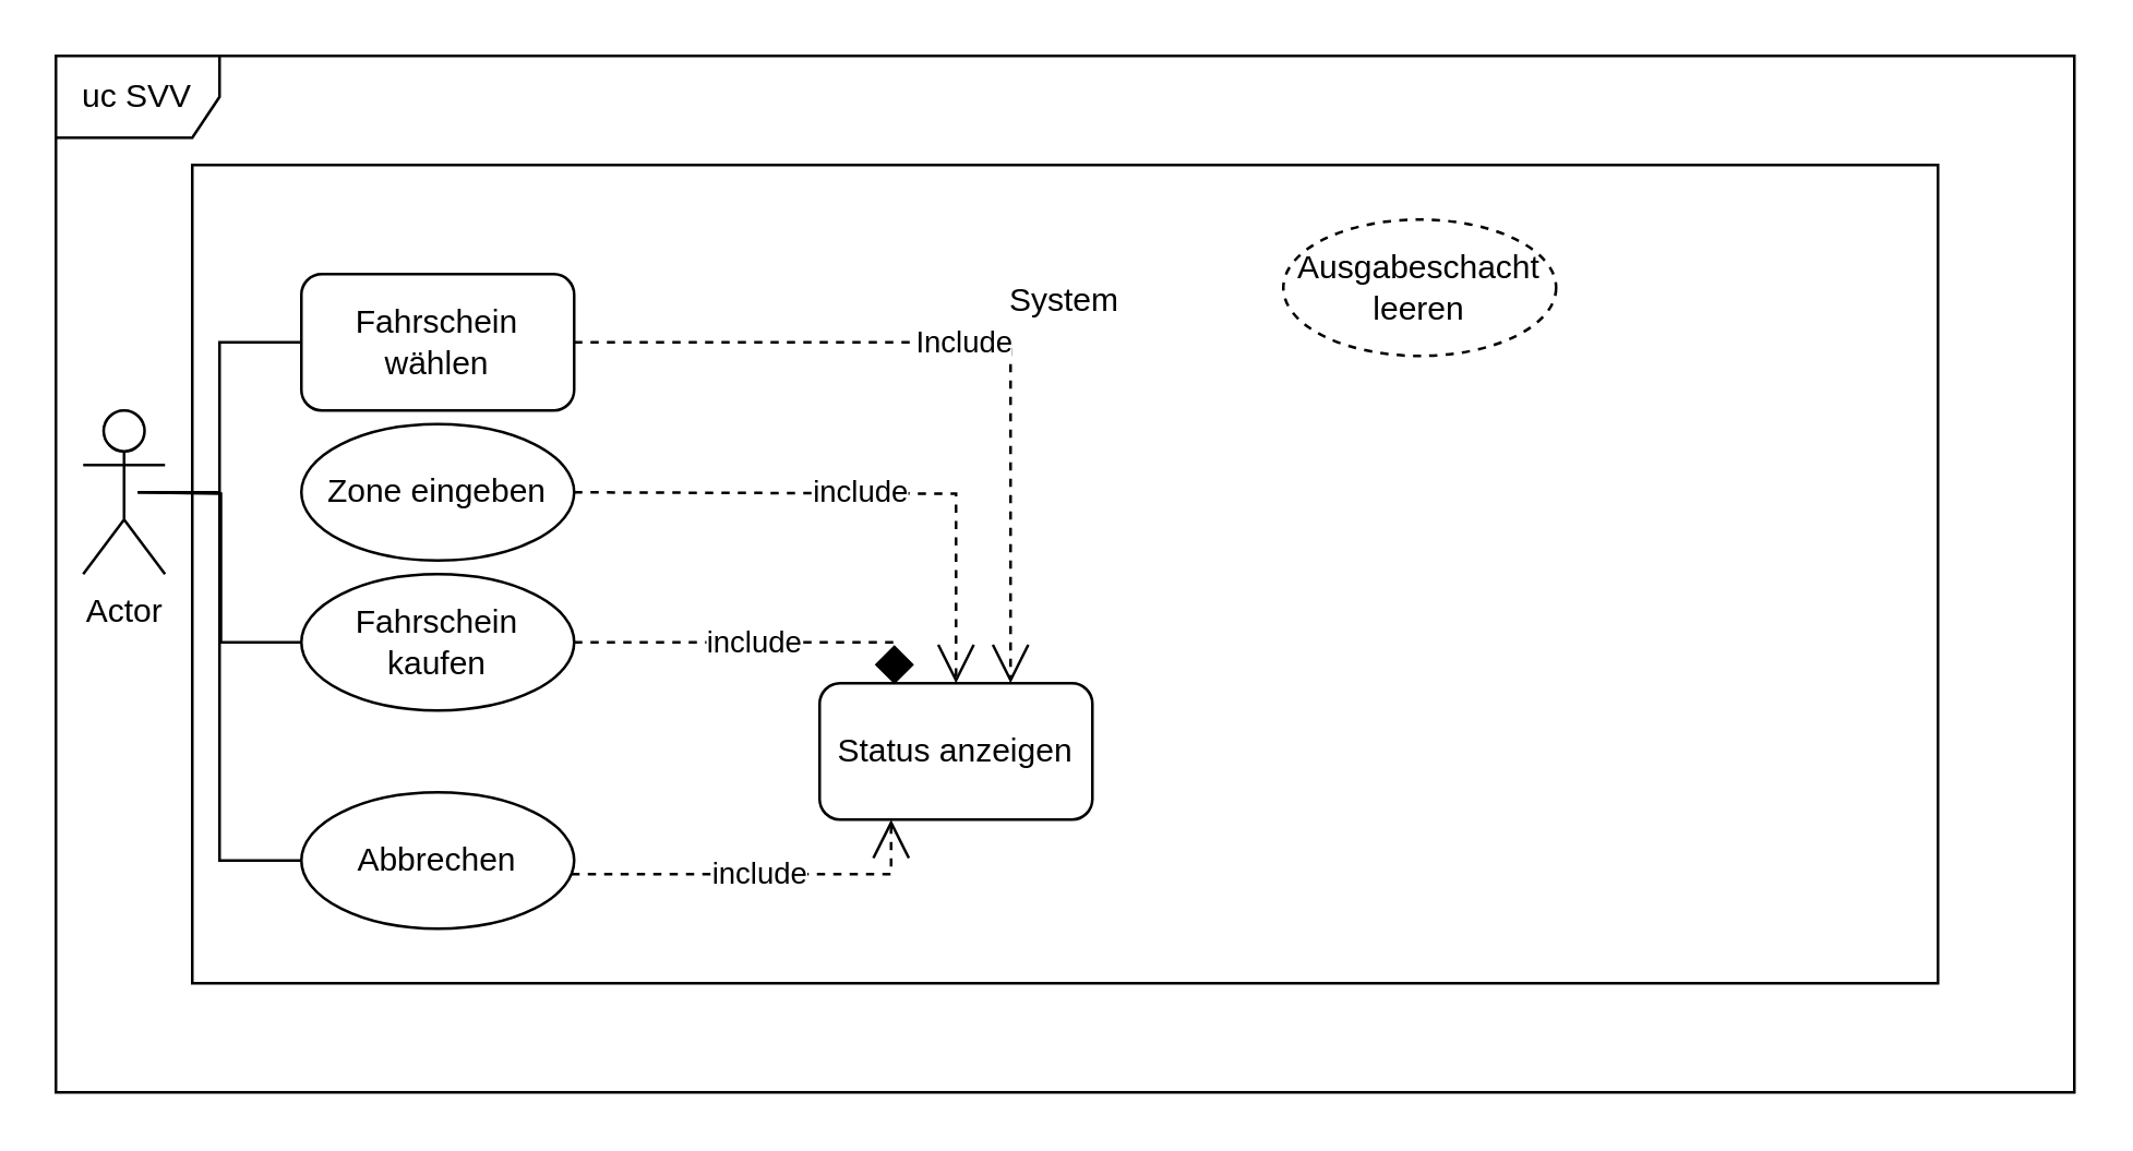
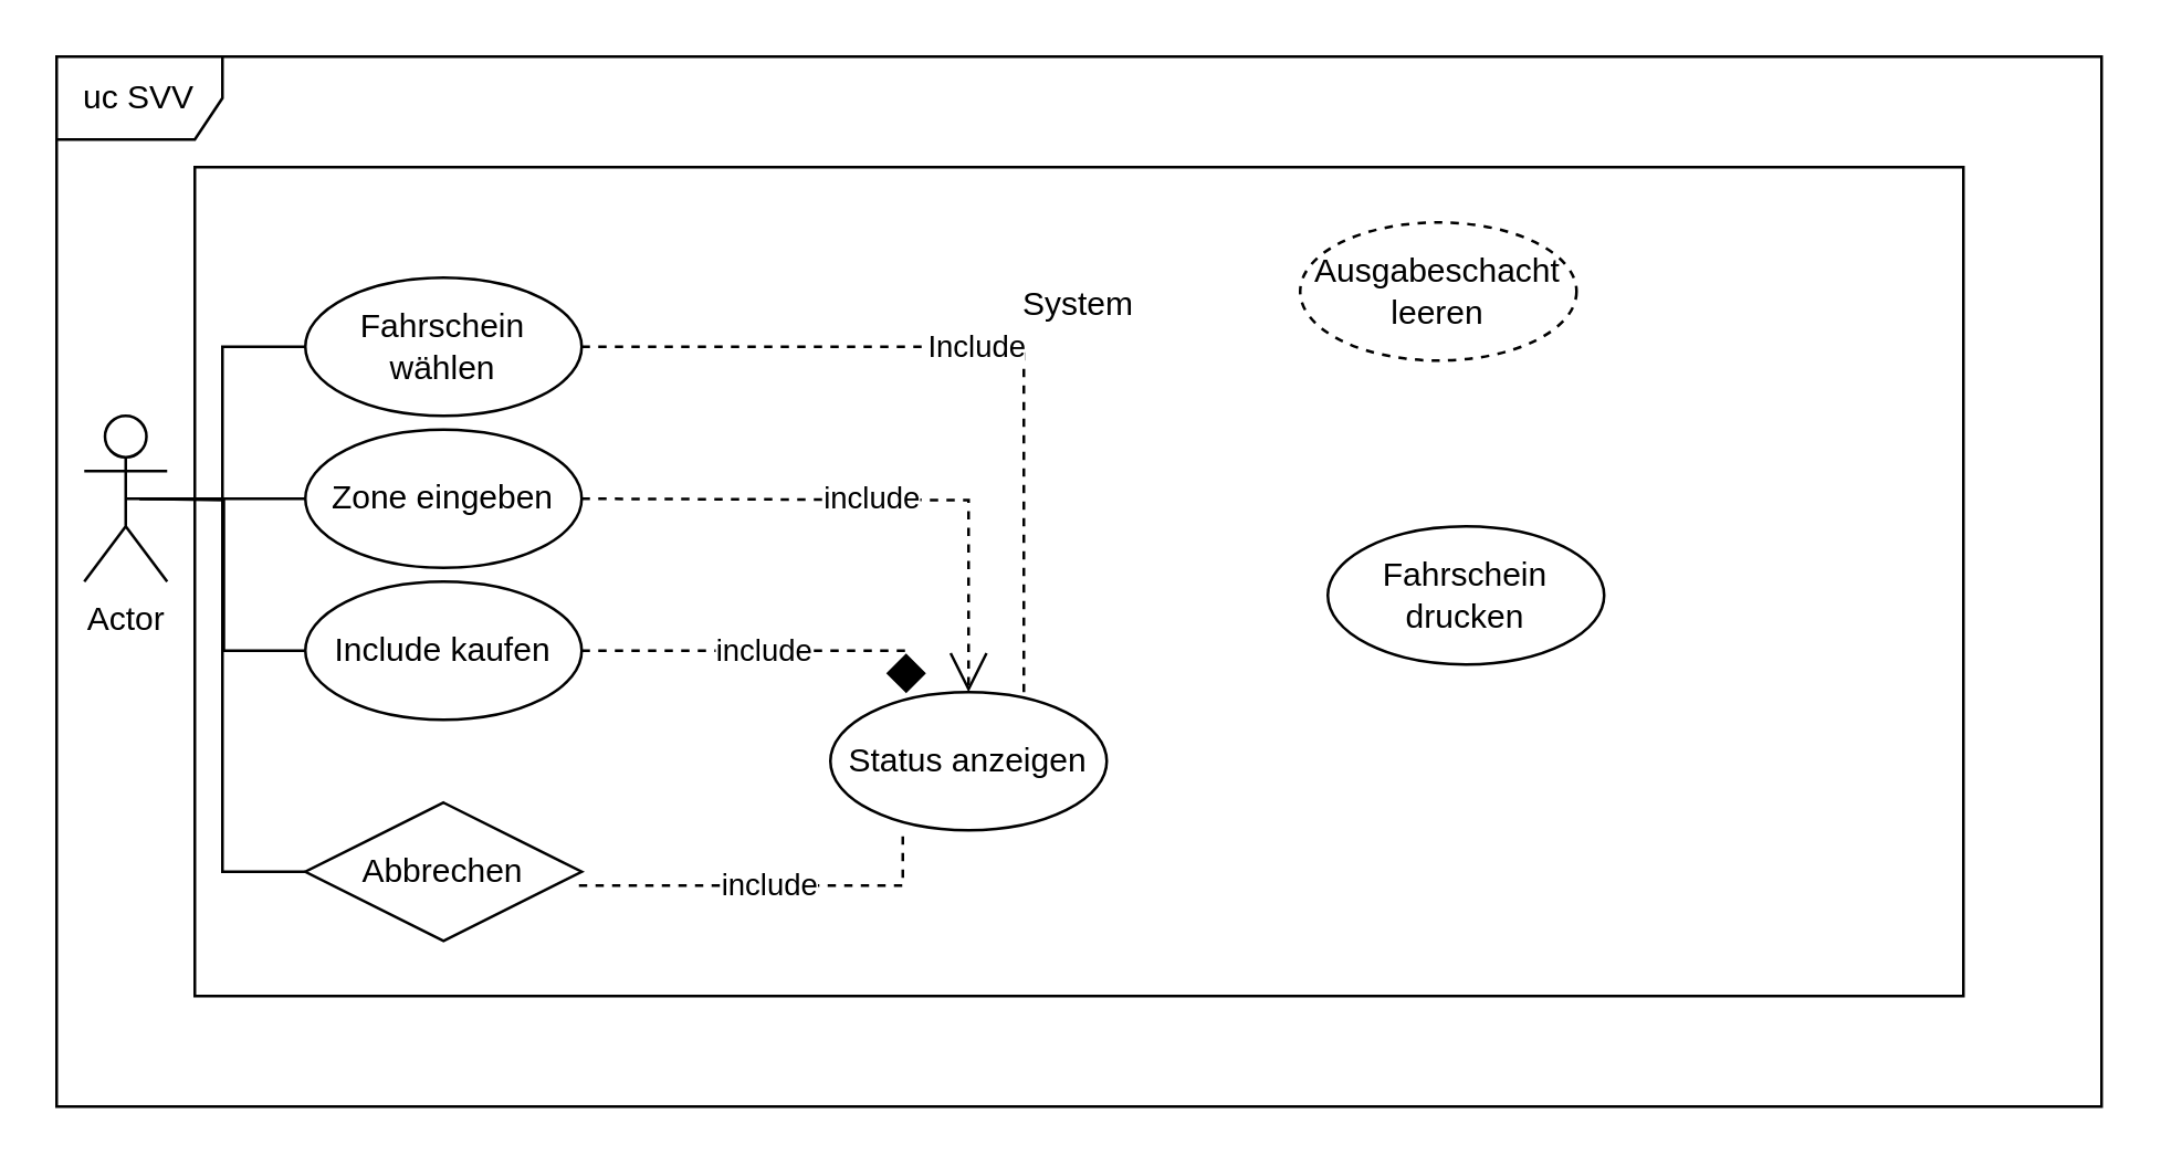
- <mxCell id="8" value="Fahrschein wählen" style="whiteSpace=wrap;html=1;fillColor=none;align=center;rounded=1;" vertex="1" parent="1"><mxGeometry x="110" y="100" width="100" height="50" as="geometry" /></mxCell>
+ <mxCell id="8" value="Fahrschein wählen" style="ellipse;whiteSpace=wrap;html=1;fillColor=none;align=center;" vertex="1" parent="1"><mxGeometry x="110" y="100" width="100" height="50" as="geometry" /></mxCell>
+ <mxCell id="14" value="" style="endArrow=none;html=1;rounded=0;edgeStyle=orthogonalEdgeStyle;entryX=0;entryY=0.5;entryDx=0;entryDy=0;exitX=0.5;exitY=0.5;exitDx=0;exitDy=0;exitPerimeter=0;" edge="1" parent="1" source="3" target="6"><mxGeometry relative="1" as="geometry"><mxPoint x="50" y="180" as="sourcePoint" /><mxPoint x="200" y="180" as="targetPoint" /></mxGeometry></mxCell>
+ <mxCell id="9" value="Fahrschein drucken" style="ellipse;whiteSpace=wrap;html=1;fillColor=none;align=center;" vertex="1" parent="1"><mxGeometry x="480" y="190" width="100" height="50" as="geometry" /></mxCell>
- <mxCell id="7" value="Fahrschein kaufen" style="ellipse;whiteSpace=wrap;html=1;fillColor=none;align=center;" vertex="1" parent="1"><mxGeometry x="110" y="210" width="100" height="50" as="geometry" /></mxCell>
+ <mxCell id="7" value="Include kaufen" style="ellipse;whiteSpace=wrap;html=1;fillColor=none;align=center;" vertex="1" parent="1"><mxGeometry x="110" y="210" width="100" height="50" as="geometry" /></mxCell>
- <mxCell id="16" value="Include" style="endArrow=open;endSize=12;dashed=1;html=1;rounded=0;edgeStyle=orthogonalEdgeStyle;entryX=0.7;entryY=0;entryDx=0;entryDy=0;entryPerimeter=0;" edge="1" parent="1" source="8" target="12"><mxGeometry width="160" relative="1" as="geometry"><mxPoint x="210" y="120" as="sourcePoint" /><mxPoint x="370" y="120" as="targetPoint" /></mxGeometry></mxCell>
+ <mxCell id="16" value="Include" style="endArrow=none;endSize=12;dashed=1;html=1;rounded=0;edgeStyle=orthogonalEdgeStyle;entryX=0.7;entryY=0;entryDx=0;entryDy=0;entryPerimeter=0;" edge="1" parent="1" source="8" target="12"><mxGeometry width="160" relative="1" as="geometry"><mxPoint x="210" y="120" as="sourcePoint" /><mxPoint x="370" y="120" as="targetPoint" /></mxGeometry></mxCell>
- <mxCell id="12" value="Status anzeigen" style="whiteSpace=wrap;html=1;fillColor=none;align=center;rounded=1;" vertex="1" parent="1"><mxGeometry x="300" y="250" width="100" height="50" as="geometry" /></mxCell>
+ <mxCell id="12" value="Status anzeigen" style="ellipse;whiteSpace=wrap;html=1;fillColor=none;align=center;" vertex="1" parent="1"><mxGeometry x="300" y="250" width="100" height="50" as="geometry" /></mxCell>
- <mxCell id="20" value="include" style="endArrow=open;endSize=12;dashed=1;html=1;rounded=0;edgeStyle=orthogonalEdgeStyle;entryX=0.262;entryY=1;entryDx=0;entryDy=0;entryPerimeter=0;exitX=0.99;exitY=0.6;exitDx=0;exitDy=0;exitPerimeter=0;" edge="1" parent="1" source="11" target="12"><mxGeometry width="160" relative="1" as="geometry"><mxPoint x="210" y="300" as="sourcePoint" /><mxPoint x="370" y="300" as="targetPoint" /><Array as="points"><mxPoint x="326" y="320" /></Array></mxGeometry></mxCell>
+ <mxCell id="20" value="include" style="endArrow=none;endSize=12;dashed=1;html=1;rounded=0;edgeStyle=orthogonalEdgeStyle;entryX=0.262;entryY=1;entryDx=0;entryDy=0;entryPerimeter=0;exitX=0.99;exitY=0.6;exitDx=0;exitDy=0;exitPerimeter=0;" edge="1" parent="1" source="11" target="12"><mxGeometry width="160" relative="1" as="geometry"><mxPoint x="210" y="300" as="sourcePoint" /><mxPoint x="370" y="300" as="targetPoint" /><Array as="points"><mxPoint x="326" y="320" /></Array></mxGeometry></mxCell>
- <mxCell id="11" value="Abbrechen" style="ellipse;whiteSpace=wrap;html=1;fillColor=none;align=center;" vertex="1" parent="1"><mxGeometry x="110" y="290" width="100" height="50" as="geometry" /></mxCell>
+ <mxCell id="11" value="Abbrechen" style="rhombus;whiteSpace=wrap;html=1;fillColor=none;align=center;" vertex="1" parent="1"><mxGeometry x="110" y="290" width="100" height="50" as="geometry" /></mxCell>
